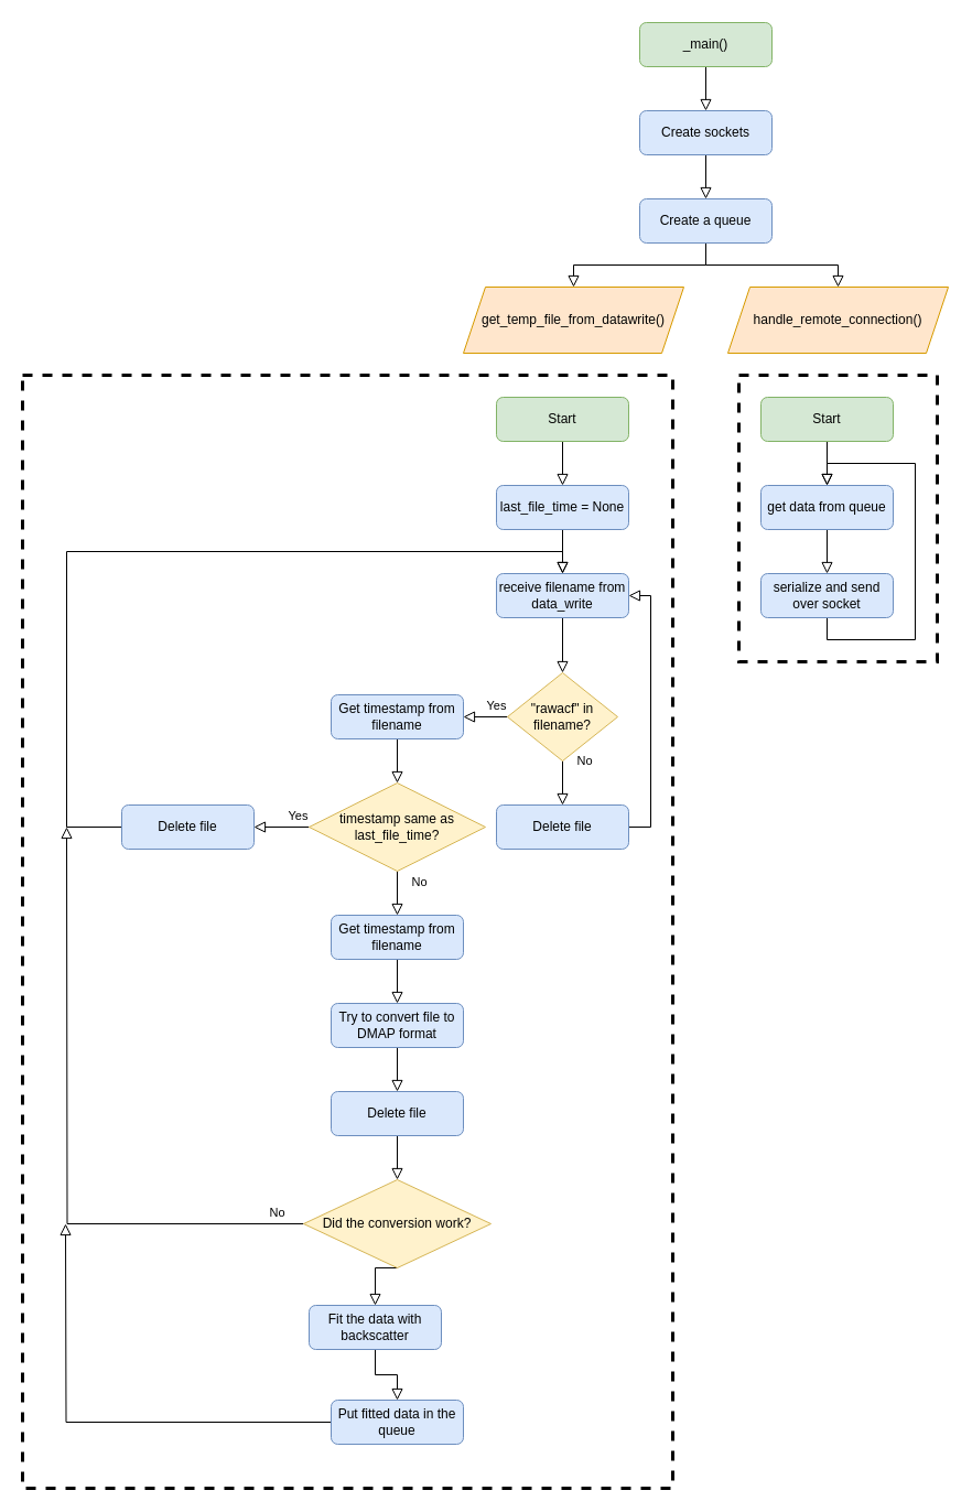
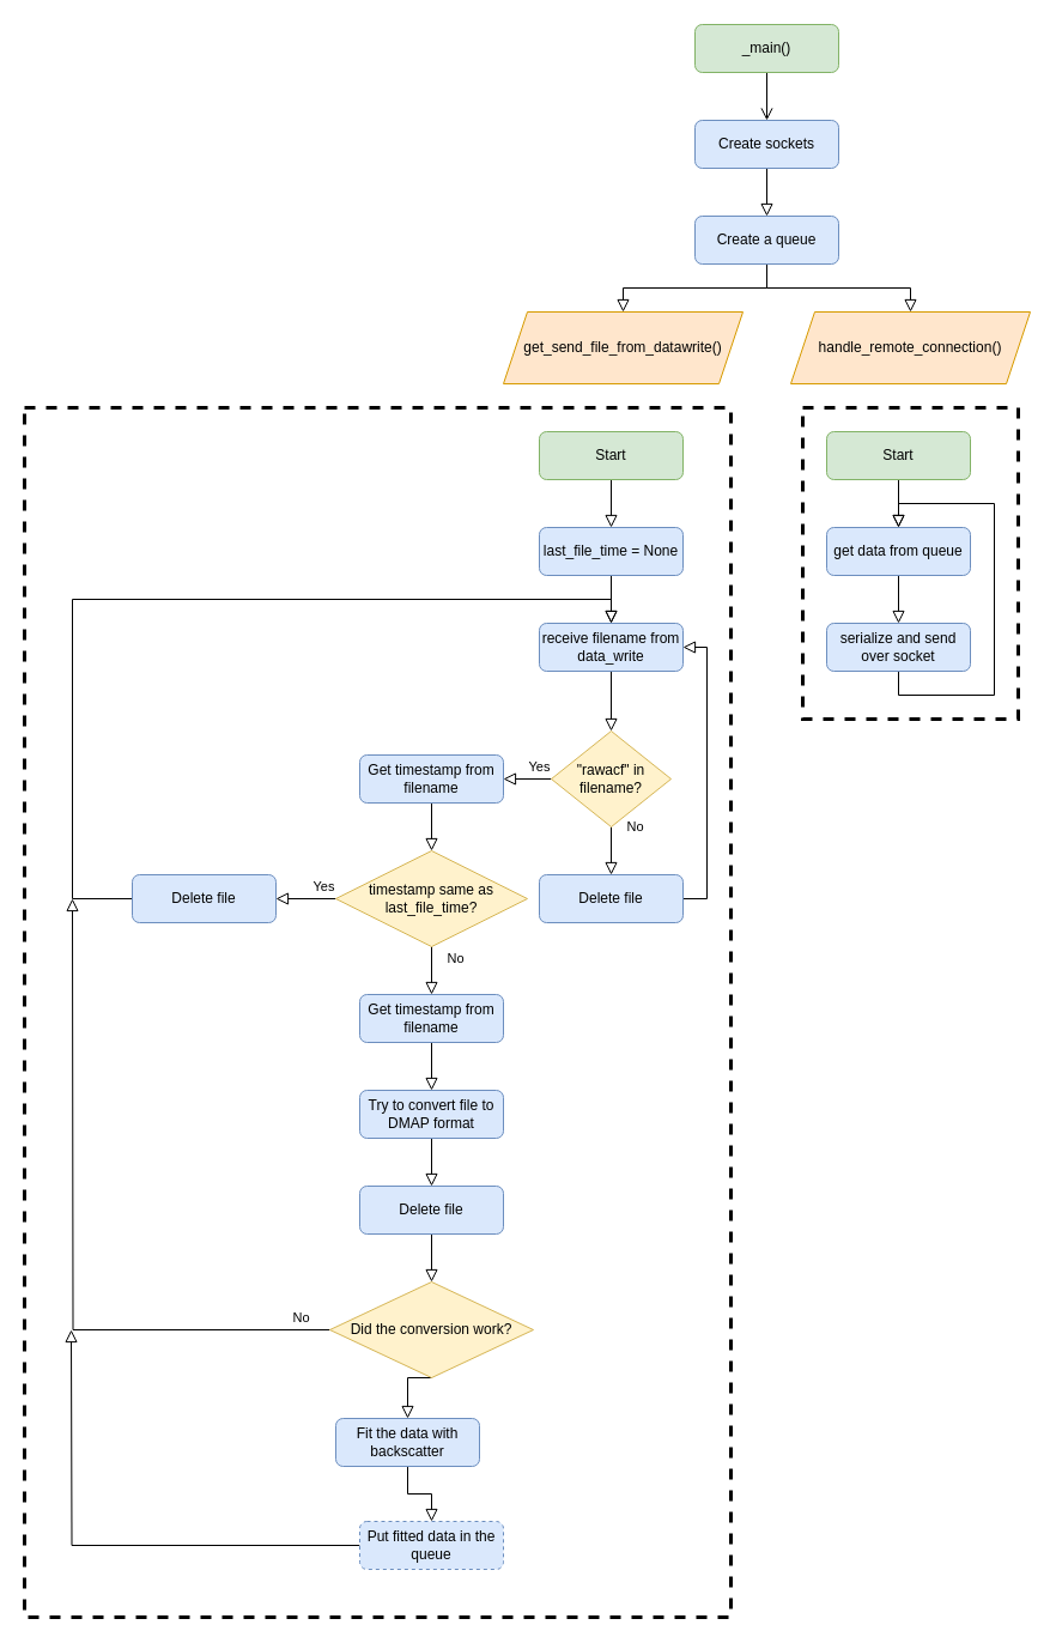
- <mxCell id="3" value="" style="rounded=0;html=1;jettySize=auto;orthogonalLoop=1;fontSize=11;endArrow=block;endFill=0;endSize=8;strokeWidth=1;shadow=0;labelBackgroundColor=none;edgeStyle=orthogonalEdgeStyle;entryX=0.5;entryY=0;entryDx=0;entryDy=0;" parent="1" source="4" target="6" edge="1"><mxGeometry relative="1" as="geometry"><mxPoint x="640" y="110" as="targetPoint" /></mxGeometry></mxCell>
+ <mxCell id="3" value="" style="rounded=0;html=1;jettySize=auto;orthogonalLoop=1;fontSize=11;endArrow=open;endFill=0;endSize=8;strokeWidth=1;shadow=0;labelBackgroundColor=none;edgeStyle=orthogonalEdgeStyle;entryX=0.5;entryY=0;entryDx=0;entryDy=0;" parent="1" source="4" target="6" edge="1"><mxGeometry relative="1" as="geometry"><mxPoint x="640" y="110" as="targetPoint" /></mxGeometry></mxCell>
- <mxCell id="10" value="get_temp_file_from_datawrite()" style="shape=parallelogram;perimeter=parallelogramPerimeter;whiteSpace=wrap;html=1;fixedSize=1;fillColor=#ffe6cc;strokeColor=#d79b00;" vertex="1" parent="1"><mxGeometry y="260" width="200" height="60" as="geometry" x="420" /></mxCell>
+ <mxCell id="10" value="get_send_file_from_datawrite()" style="shape=parallelogram;perimeter=parallelogramPerimeter;whiteSpace=wrap;html=1;fixedSize=1;fillColor=#ffe6cc;strokeColor=#d79b00;" vertex="1" parent="1"><mxGeometry y="260" width="200" height="60" as="geometry" x="420" /></mxCell>
- <mxCell id="47" value="Put fitted data in the queue" style="rounded=1;whiteSpace=wrap;html=1;fontSize=12;glass=0;strokeWidth=1;shadow=0;fillColor=#dae8fc;strokeColor=#6c8ebf;" vertex="1" parent="1"><mxGeometry x="300" y="1270" width="120" height="40" as="geometry" /></mxCell>
+ <mxCell id="47" value="Put fitted data in the queue" style="rounded=1;whiteSpace=wrap;html=1;fontSize=12;glass=0;strokeWidth=1;shadow=0;fillColor=#dae8fc;strokeColor=#6c8ebf;dashed=1;" vertex="1" parent="1"><mxGeometry x="300" y="1270" width="120" height="40" as="geometry" /></mxCell>
